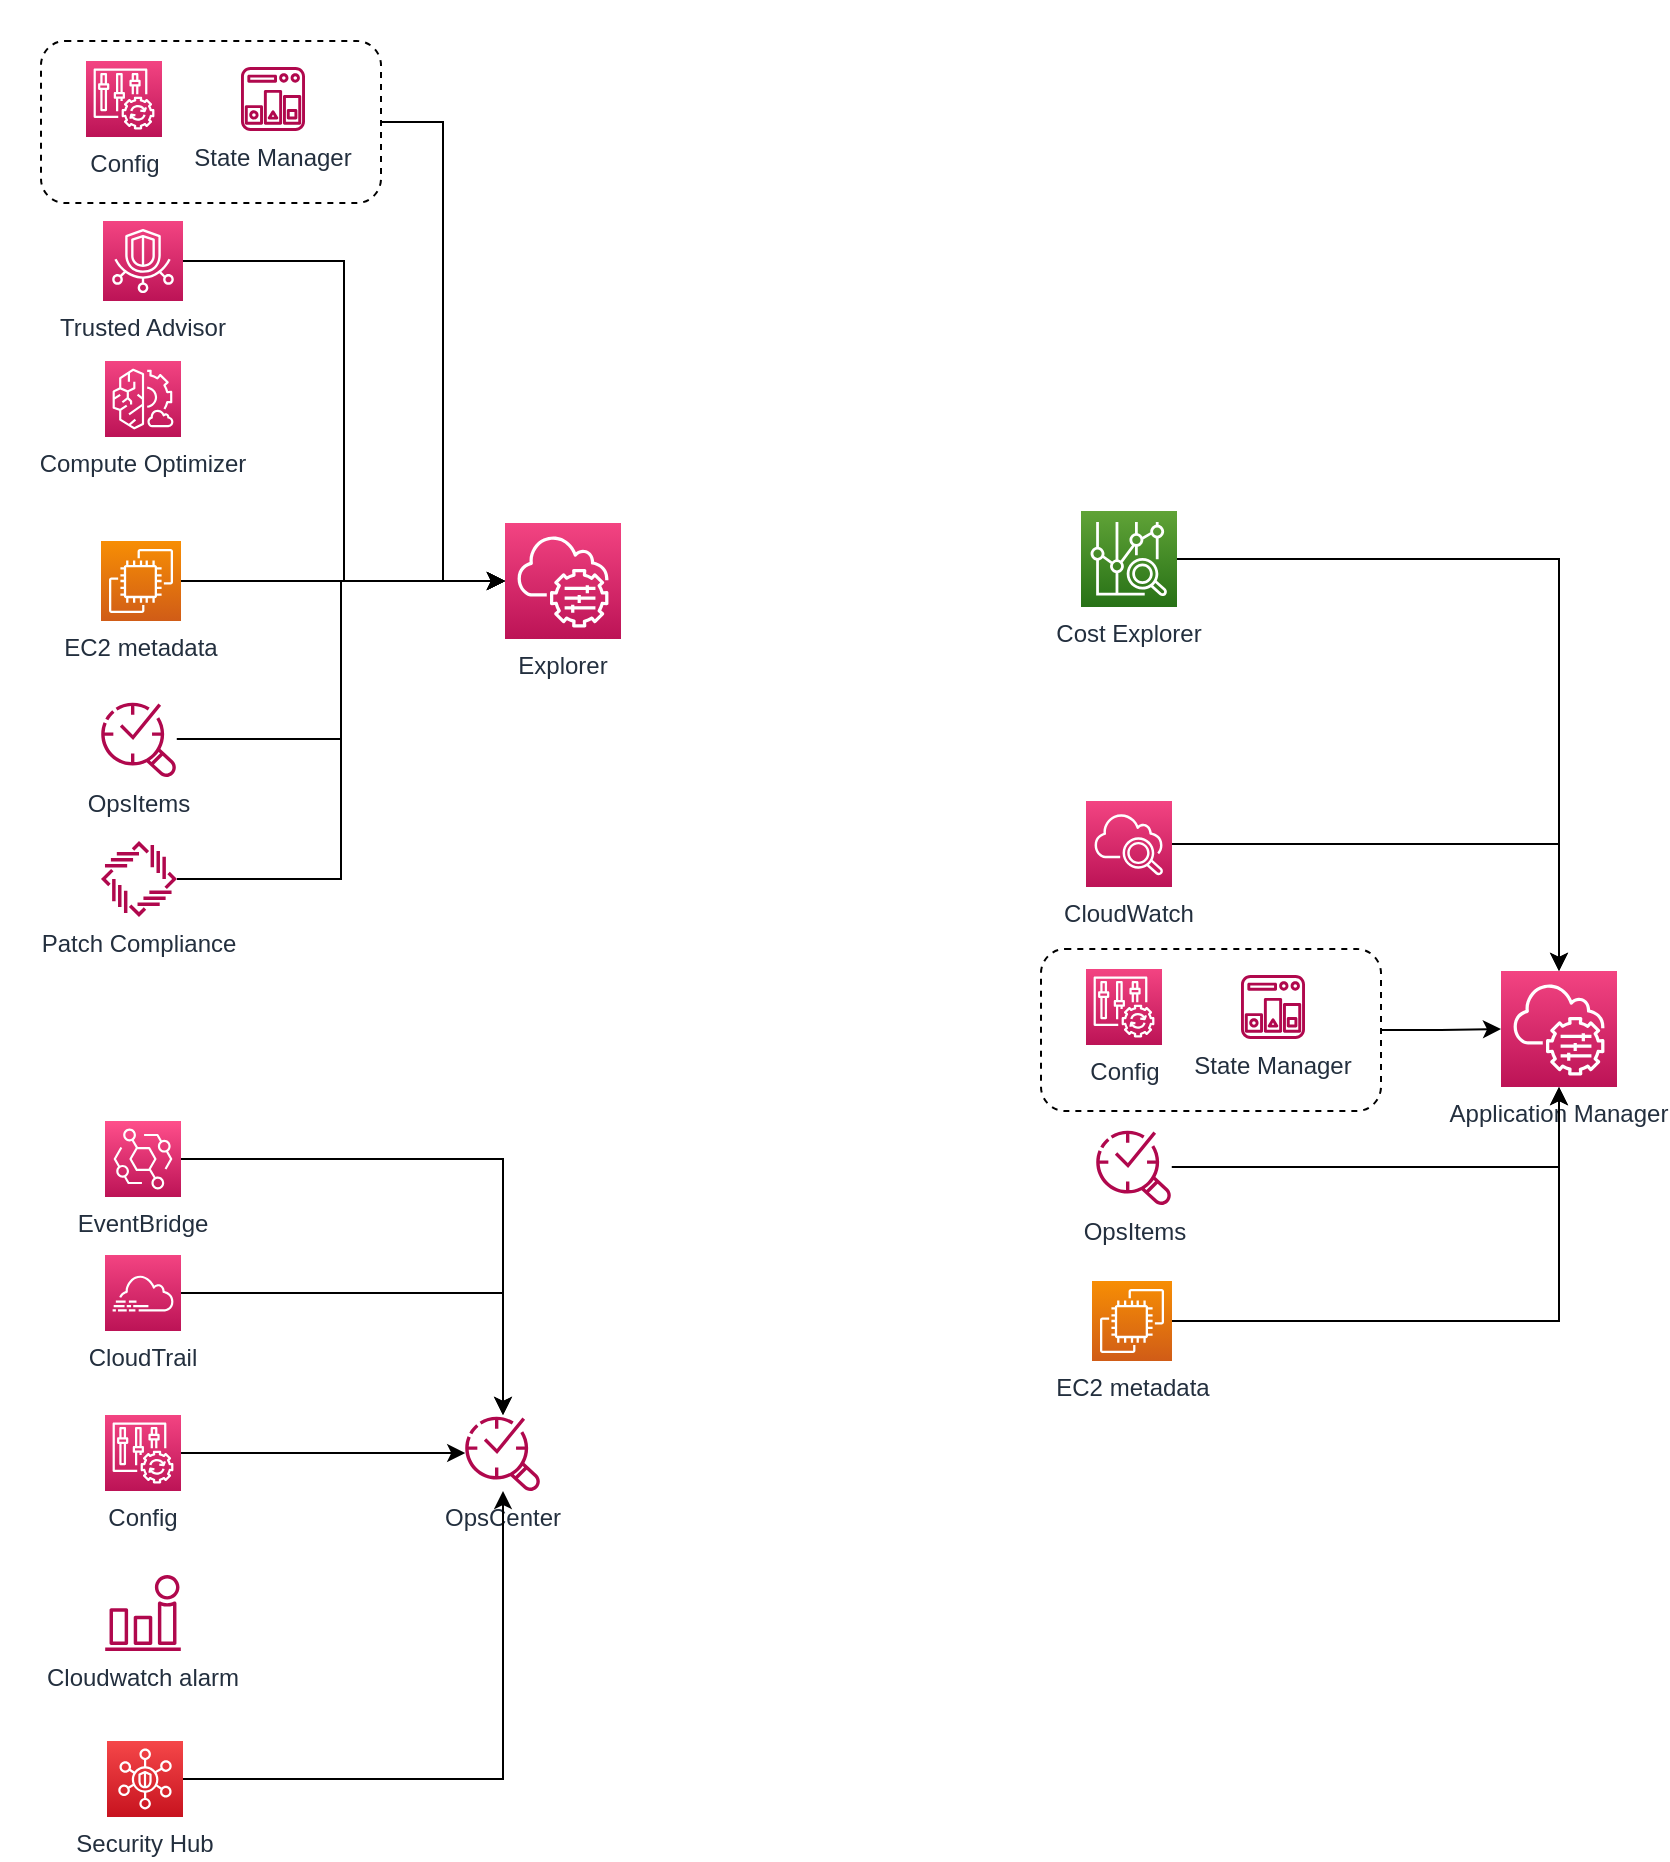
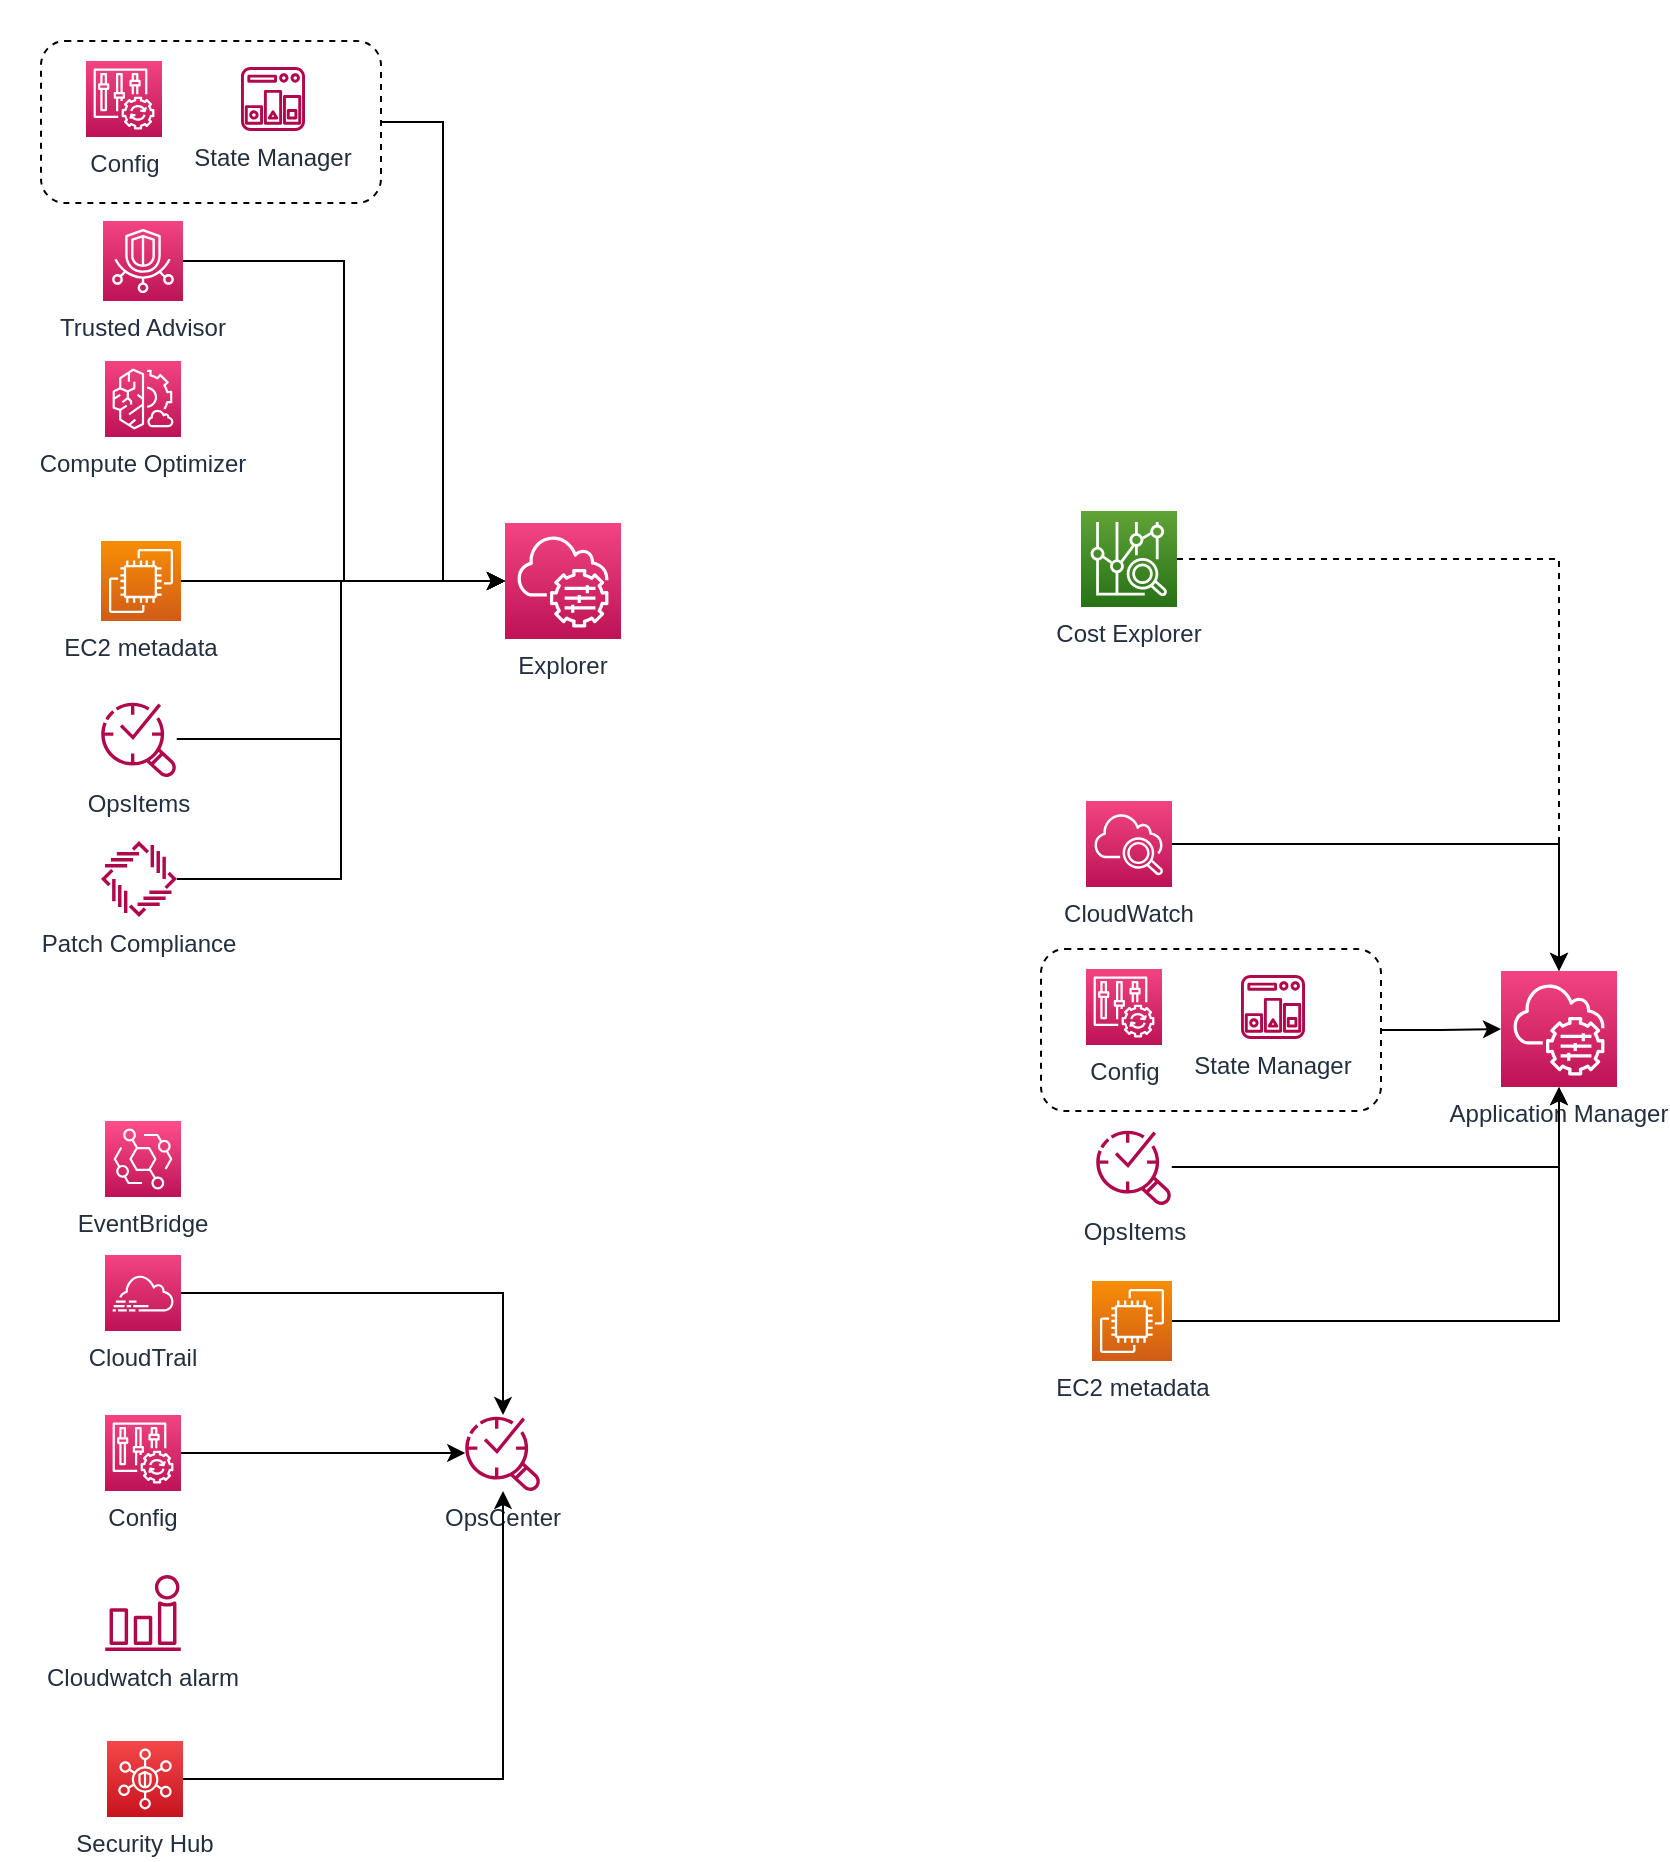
- <mxCell id="25" style="edgeStyle=orthogonalEdgeStyle;rounded=0;orthogonalLoop=1;jettySize=auto;html=1;entryX=0.5;entryY=0;entryDx=0;entryDy=0;entryPerimeter=0;" parent="1" source="26" target="24" edge="1"><mxGeometry relative="1" as="geometry" /></mxCell>
+ <mxCell id="25" style="edgeStyle=orthogonalEdgeStyle;rounded=0;orthogonalLoop=1;jettySize=auto;html=1;entryX=0.5;entryY=0;entryDx=0;entryDy=0;entryPerimeter=0;dashed=1;" parent="1" source="26" target="24" edge="1"><mxGeometry relative="1" as="geometry" /></mxCell>
- <mxCell id="20" style="edgeStyle=orthogonalEdgeStyle;rounded=0;orthogonalLoop=1;jettySize=auto;html=1;" parent="1" source="21" target="12" edge="1"><mxGeometry relative="1" as="geometry" /></mxCell>
